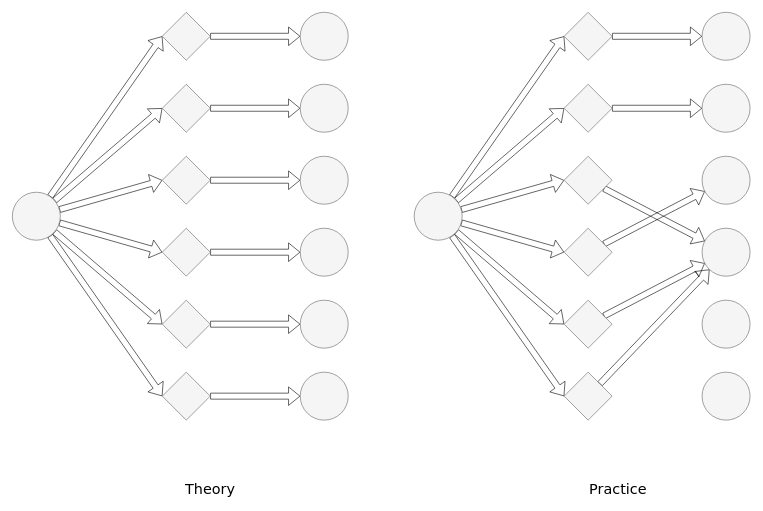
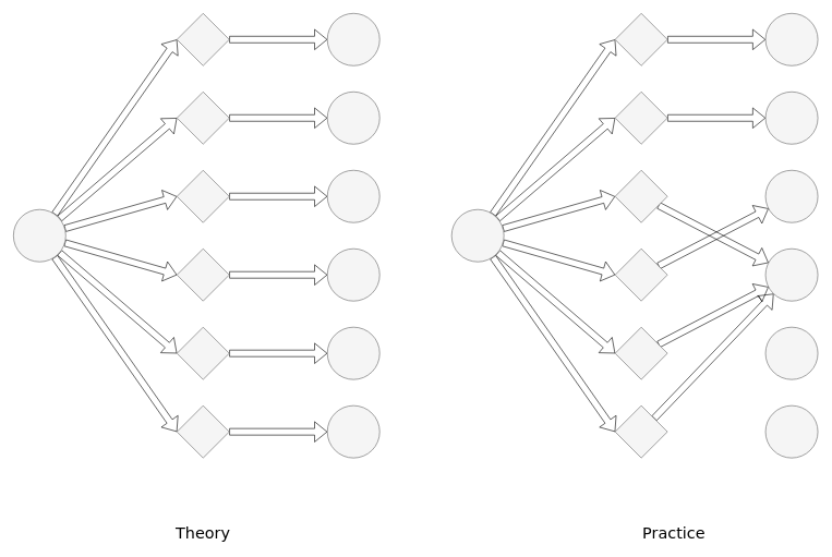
- <mxCell id="52" value="Theory" style="text;html=1;strokeColor=none;fillColor=none;align=center;verticalAlign=middle;whiteSpace=wrap;rounded=0;fontFamily=Dejavu Sans;fontSize=24;" vertex="1" parent="1"><mxGeometry x="320" y="800" width="60" height="30" as="geometry" /></mxCell>
+ <mxCell id="52" value="Theory" style="text;html=1;strokeColor=none;fillColor=none;align=center;verticalAlign=middle;whiteSpace=wrap;rounded=0;fontFamily=Dejavu Sans;fontSize=24;" vertex="1" parent="1"><mxGeometry x="280" y="800" width="60" height="30" as="geometry" /></mxCell>
